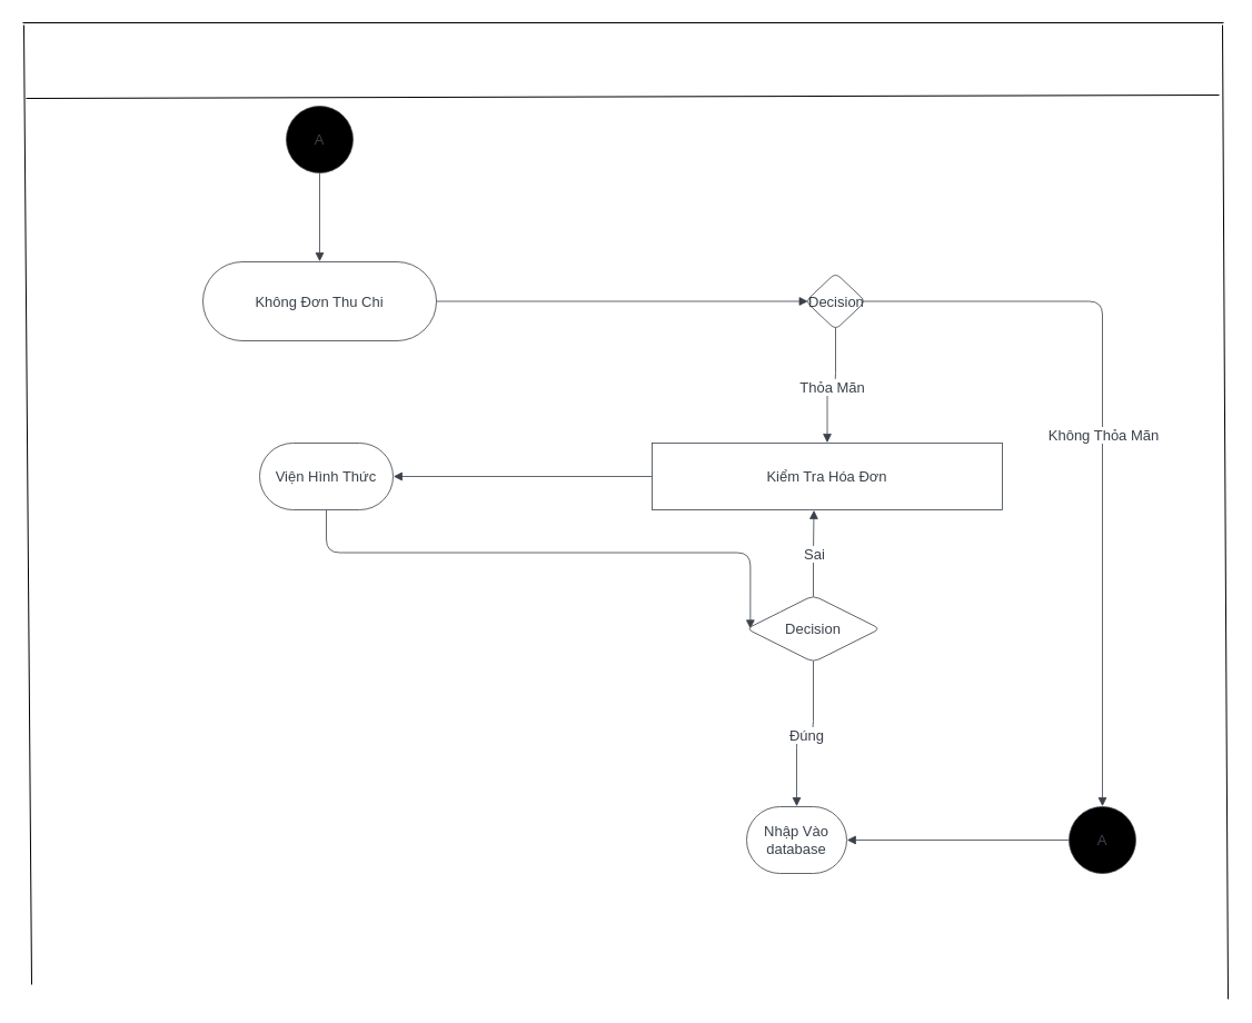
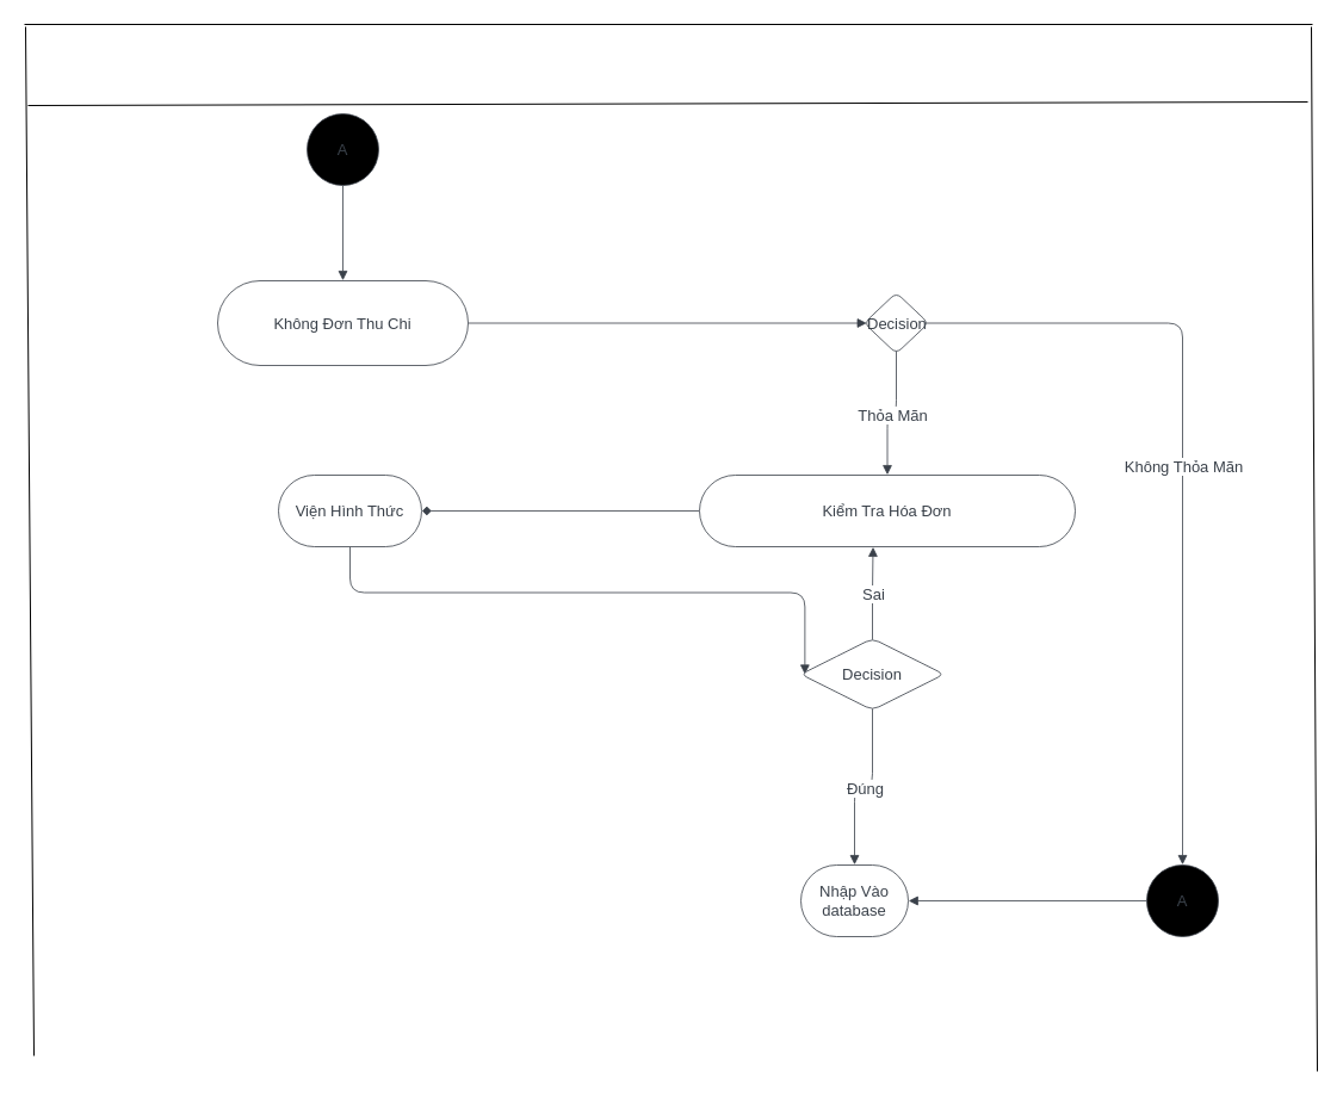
- <mxCell id="10" value="" style="html=1;jettySize=18;whiteSpace=wrap;fontSize=13;strokeColor=#3a414a;strokeOpacity=100;strokeWidth=0.8;rounded=1;arcSize=24;edgeStyle=orthogonalEdgeStyle;startArrow=none;endArrow=block;endFill=1;exitX=-0.001;exitY=0.5;exitPerimeter=0;entryX=1.003;entryY=0.5;entryPerimeter=0;lucidId=509yuBTiwyB3;" edge="1" parent="1" source="9" target="11"><mxGeometry width="100" height="100" relative="1" as="geometry"><Array as="points" /></mxGeometry></mxCell>
+ <mxCell id="10" value="" style="html=1;jettySize=18;whiteSpace=wrap;fontSize=13;strokeColor=#3a414a;strokeOpacity=100;strokeWidth=0.8;rounded=1;arcSize=24;edgeStyle=orthogonalEdgeStyle;startArrow=none;endArrow=diamond;endFill=1;exitX=-0.001;exitY=0.5;exitPerimeter=0;entryX=1.003;entryY=0.5;entryPerimeter=0;lucidId=509yuBTiwyB3;" edge="1" parent="1" source="9" target="11"><mxGeometry width="100" height="100" relative="1" as="geometry"><Array as="points" /></mxGeometry></mxCell>
- <mxCell id="9" value="Kiểm Tra Hóa Đơn" style="html=1;overflow=block;blockSpacing=1;whiteSpace=wrap;arcSize=50;fontSize=13;fontColor=#3a414a;align=center;spacing=3.8;strokeColor=#3a414a;strokeOpacity=100;fillOpacity=100;fillColor=#ffffff;strokeWidth=0.8;lucidId=9Y9yDhor3EnU;rounded=0;" vertex="1" parent="1"><mxGeometry x="586" y="398" width="315" height="60" as="geometry" /></mxCell>
+ <mxCell id="9" value="Kiểm Tra Hóa Đơn" style="html=1;overflow=block;blockSpacing=1;whiteSpace=wrap;rounded=1;arcSize=50;fontSize=13;fontColor=#3a414a;align=center;spacing=3.8;strokeColor=#3a414a;strokeOpacity=100;fillOpacity=100;fillColor=#ffffff;strokeWidth=0.8;lucidId=9Y9yDhor3EnU;" vertex="1" parent="1"><mxGeometry x="586" y="398" width="315" height="60" as="geometry" /></mxCell>
